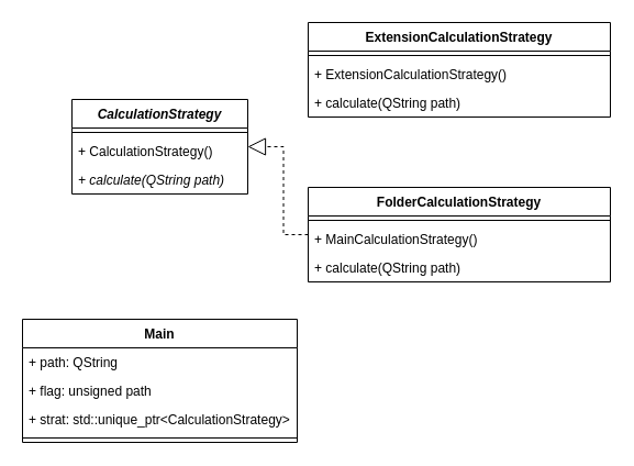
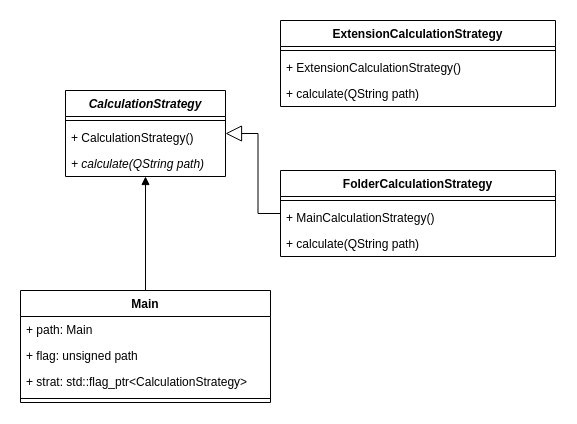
- <mxCell id="14" style="edgeStyle=orthogonalEdgeStyle;rounded=0;orthogonalLoop=1;jettySize=auto;html=1;endArrow=block;endFill=0;endSize=14;dashed=1;" edge="1" parent="1" source="10" target="2"><mxGeometry relative="1" as="geometry"><mxPoint x="290" y="94" as="sourcePoint" /><mxPoint x="155" y="94" as="targetPoint" /></mxGeometry></mxCell>
+ <mxCell id="14" style="edgeStyle=orthogonalEdgeStyle;rounded=0;orthogonalLoop=1;jettySize=auto;html=1;endArrow=block;endFill=0;endSize=14;dashed=0;" edge="1" parent="1" source="10" target="2"><mxGeometry relative="1" as="geometry"><mxPoint x="290" y="94" as="sourcePoint" /><mxPoint x="155" y="94" as="targetPoint" /></mxGeometry></mxCell>
+ <mxCell id="15" style="edgeStyle=orthogonalEdgeStyle;rounded=0;orthogonalLoop=1;jettySize=auto;html=1;endArrow=block;endFill=1;" edge="1" parent="1" source="16" target="2"><mxGeometry relative="1" as="geometry" /></mxCell>
- <mxCell id="17" value="+ path: QString" style="text;strokeColor=none;fillColor=none;align=left;verticalAlign=top;spacingLeft=4;spacingRight=4;overflow=hidden;rotatable=0;points=[[0,0.5],[1,0.5]];portConstraint=eastwest;whiteSpace=wrap;html=1;" vertex="1" parent="16"><mxGeometry y="26" width="250" height="26" as="geometry" /></mxCell>
+ <mxCell id="17" value="+ path: Main" style="text;strokeColor=none;fillColor=none;align=left;verticalAlign=top;spacingLeft=4;spacingRight=4;overflow=hidden;rotatable=0;points=[[0,0.5],[1,0.5]];portConstraint=eastwest;whiteSpace=wrap;html=1;" vertex="1" parent="16"><mxGeometry y="26" width="250" height="26" as="geometry" /></mxCell>
- <mxCell id="19" value="+ strat:&amp;nbsp;std::unique_ptr&amp;lt;CalculationStrategy&amp;gt;" style="text;strokeColor=none;fillColor=none;align=left;verticalAlign=top;spacingLeft=4;spacingRight=4;overflow=hidden;rotatable=0;points=[[0,0.5],[1,0.5]];portConstraint=eastwest;whiteSpace=wrap;html=1;" vertex="1" parent="16"><mxGeometry y="78" width="250" height="26" as="geometry" /></mxCell>
+ <mxCell id="19" value="+ strat:&amp;nbsp;std::flag_ptr&amp;lt;CalculationStrategy&amp;gt;" style="text;strokeColor=none;fillColor=none;align=left;verticalAlign=top;spacingLeft=4;spacingRight=4;overflow=hidden;rotatable=0;points=[[0,0.5],[1,0.5]];portConstraint=eastwest;whiteSpace=wrap;html=1;" vertex="1" parent="16"><mxGeometry y="78" width="250" height="26" as="geometry" /></mxCell>
